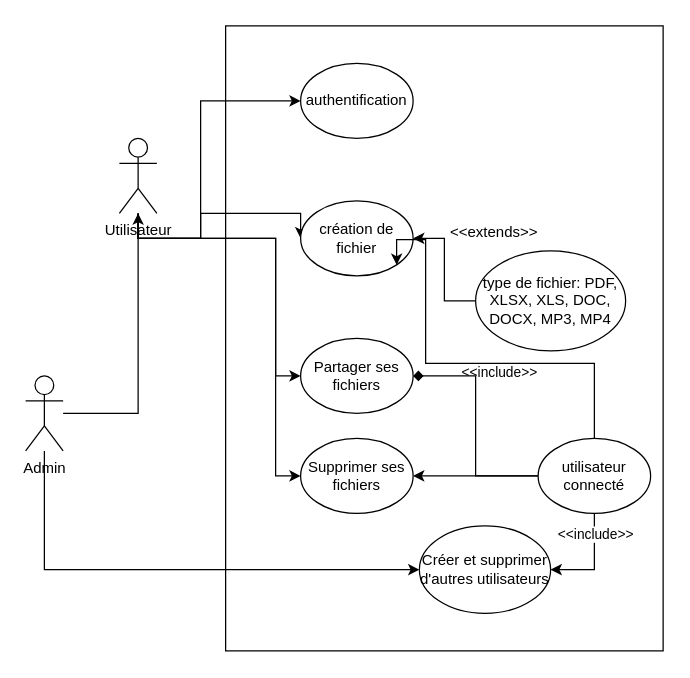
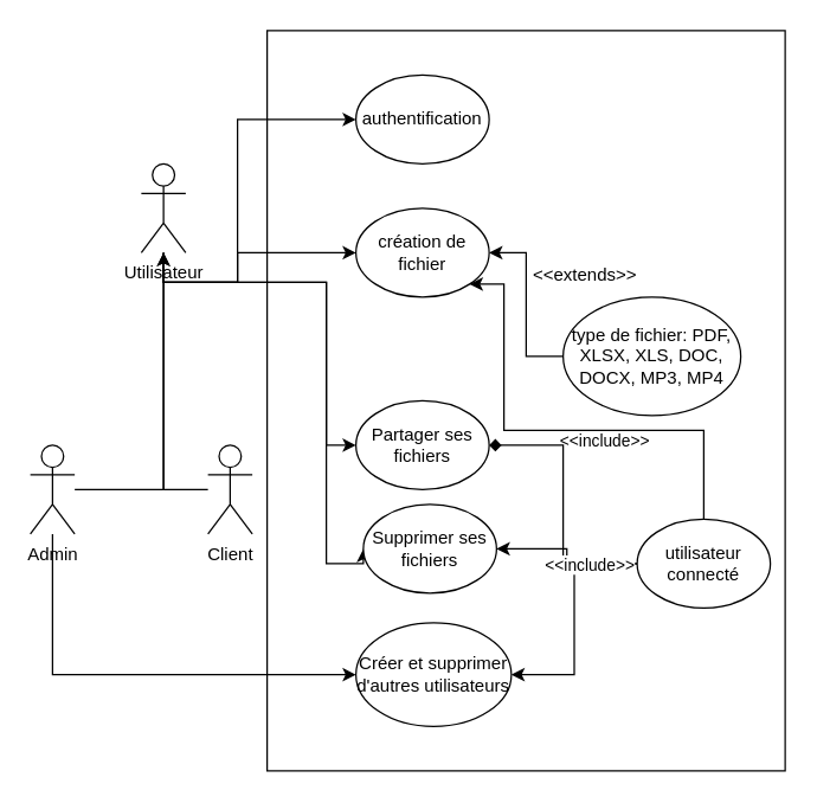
- <mxCell id="13" value="création de fichier" style="ellipse;whiteSpace=wrap;html=1;" parent="1" vertex="1"><mxGeometry x="240" y="160" width="90" height="60" as="geometry" /></mxCell>
+ <mxCell id="13" value="création de fichier" style="ellipse;whiteSpace=wrap;html=1;" parent="1" vertex="1"><mxGeometry x="240" y="140" width="90" height="60" as="geometry" /></mxCell>
+ <mxCell id="11" style="edgeStyle=orthogonalEdgeStyle;rounded=0;orthogonalLoop=1;jettySize=auto;html=1;" parent="1" source="12" target="7" edge="1"><mxGeometry relative="1" as="geometry" /></mxCell>
+ <mxCell id="12" value="Client" style="shape=umlActor;verticalLabelPosition=bottom;verticalAlign=top;html=1;outlineConnect=0;" parent="1" vertex="1"><mxGeometry x="140" y="300" width="30" height="60" as="geometry" /></mxCell>
- <mxCell id="18" value="Supprimer ses fichiers" style="ellipse;whiteSpace=wrap;html=1;" parent="1" vertex="1"><mxGeometry x="240" y="350" width="90" height="60" as="geometry" /></mxCell>
+ <mxCell id="18" value="Supprimer ses fichiers" style="ellipse;whiteSpace=wrap;html=1;" parent="1" vertex="1"><mxGeometry x="245" y="340" width="90" height="60" as="geometry" /></mxCell>
- <mxCell id="19" value="Créer et supprimer d'autres utilisateurs" style="ellipse;whiteSpace=wrap;html=1;" parent="1" vertex="1"><mxGeometry x="335" y="420" width="105" height="70" as="geometry" /></mxCell>
+ <mxCell id="19" value="Créer et supprimer d'autres utilisateurs" style="ellipse;whiteSpace=wrap;html=1;" parent="1" vertex="1"><mxGeometry x="240" y="420" width="105" height="70" as="geometry" /></mxCell>
